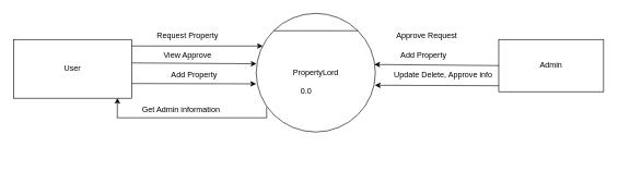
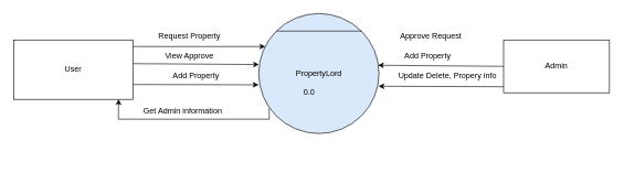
- <mxCell id="6" value="PropertyLord" style="ellipse;whiteSpace=wrap;html=1;aspect=fixed;" parent="5" vertex="1"><mxGeometry width="181.739" height="181.739" as="geometry" /></mxCell>
+ <mxCell id="6" value="PropertyLord" style="ellipse;whiteSpace=wrap;html=1;aspect=fixed;fillColor=#dae8fc;" parent="5" vertex="1"><mxGeometry width="181.739" height="181.739" as="geometry" /></mxCell>
- <mxCell id="18" value="Update Delete, Approve info" style="text;html=1;align=center;verticalAlign=middle;resizable=0;points=[];autosize=1;strokeColor=none;fillColor=none;" parent="1" vertex="1"><mxGeometry x="590" y="100" width="170" height="30" as="geometry" /></mxCell>
+ <mxCell id="18" value="Update Delete, Propery info" style="text;html=1;align=center;verticalAlign=middle;resizable=0;points=[];autosize=1;strokeColor=none;fillColor=none;" parent="1" vertex="1"><mxGeometry x="590" y="100" width="170" height="30" as="geometry" /></mxCell>
